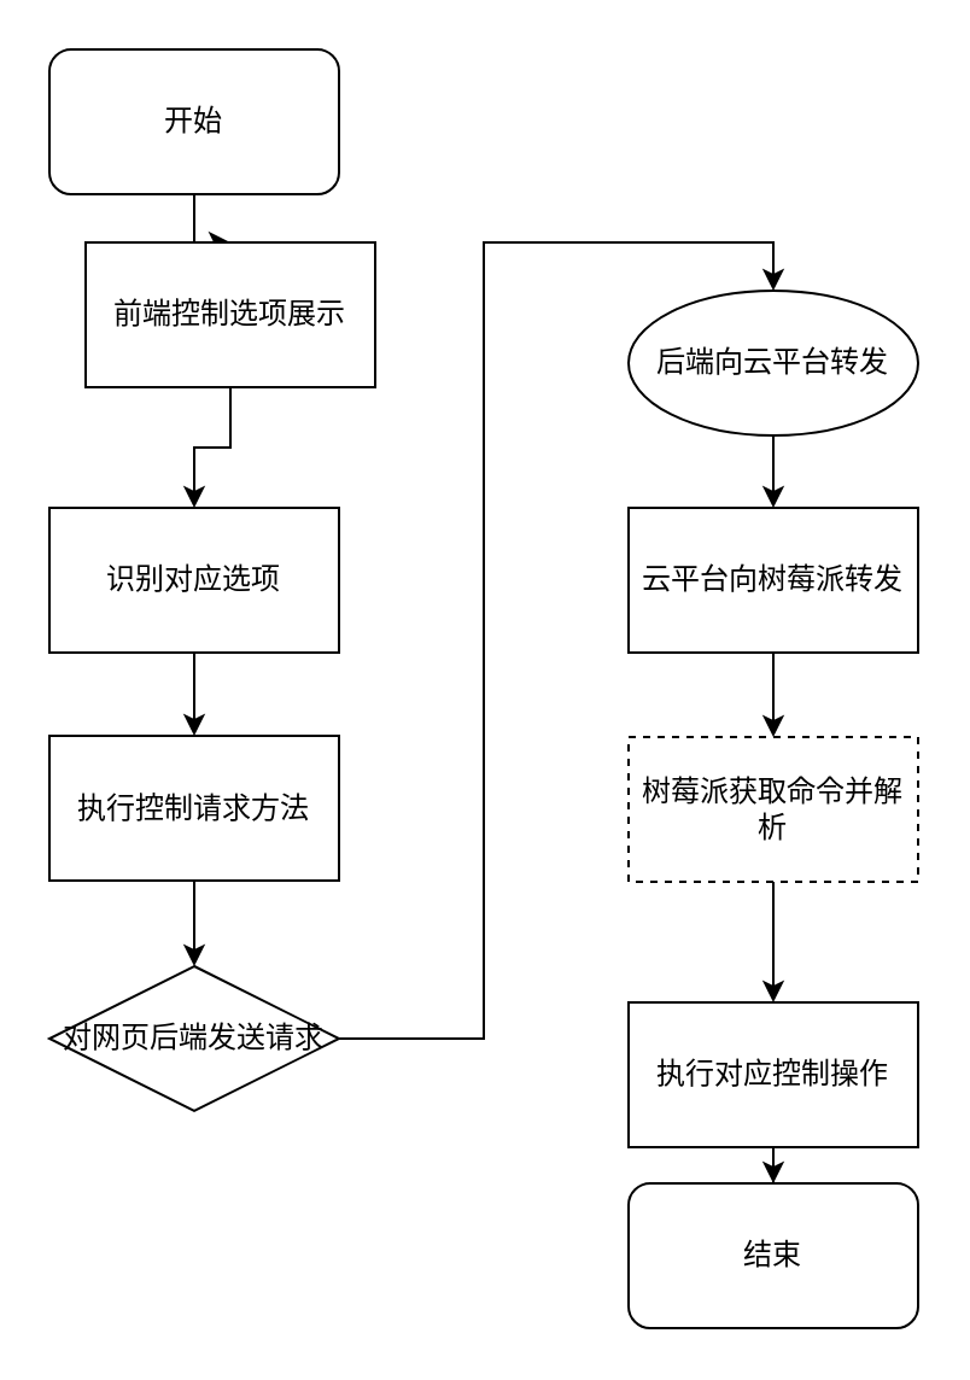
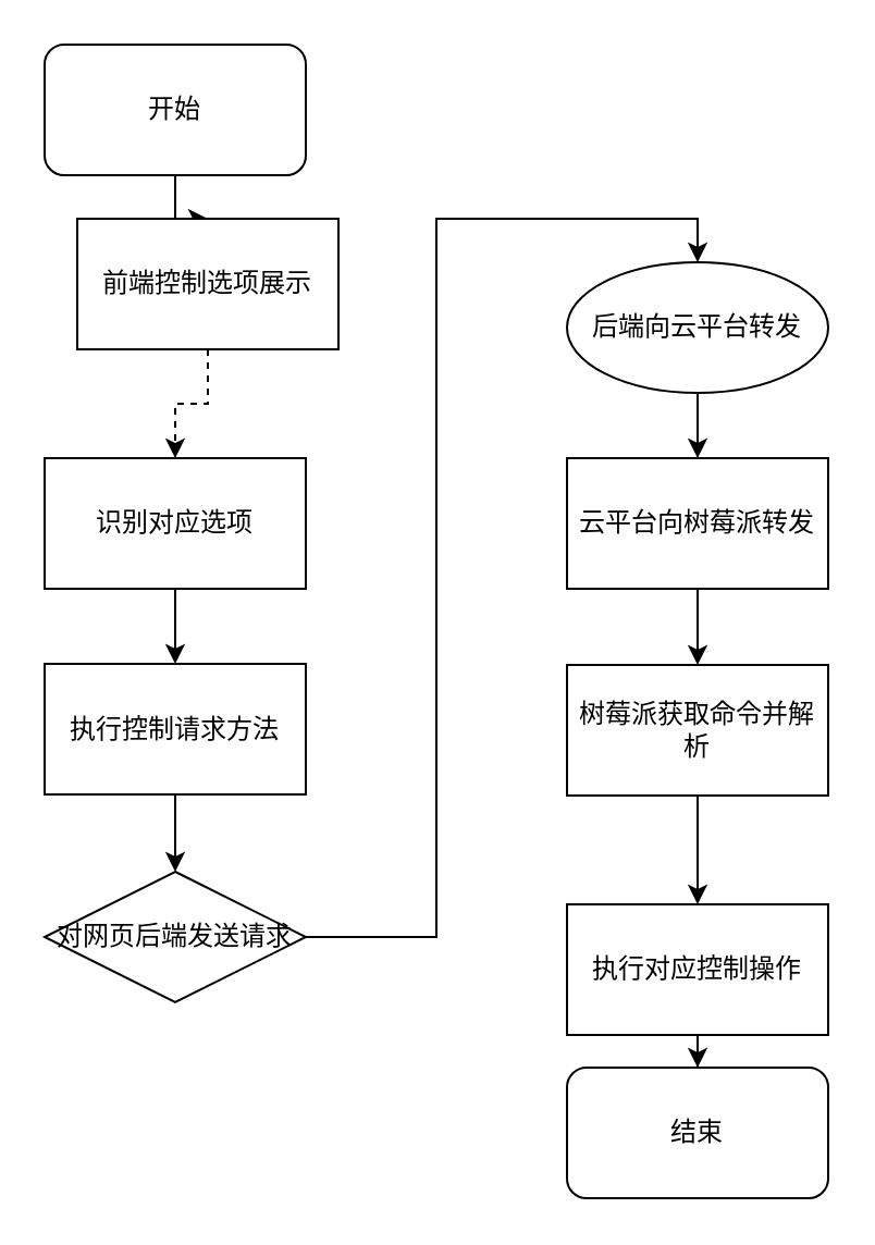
- <mxCell id="4" style="edgeStyle=orthogonalEdgeStyle;rounded=0;orthogonalLoop=1;jettySize=auto;html=1;exitX=0.5;exitY=1;exitDx=0;exitDy=0;" edge="1" parent="1" source="5" target="7"><mxGeometry relative="1" as="geometry"><mxPoint x="80" y="230" as="targetPoint" /></mxGeometry></mxCell>
+ <mxCell id="4" style="edgeStyle=orthogonalEdgeStyle;rounded=0;orthogonalLoop=1;jettySize=auto;html=1;exitX=0.5;exitY=1;exitDx=0;exitDy=0;dashed=1;" edge="1" parent="1" source="5" target="7"><mxGeometry relative="1" as="geometry"><mxPoint x="80" y="230" as="targetPoint" /></mxGeometry></mxCell>
- <mxCell id="17" value="树莓派获取命令并解析" style="rounded=0;whiteSpace=wrap;html=1;dashed=1;" vertex="1" parent="1"><mxGeometry x="260" y="305" width="120" height="60" as="geometry" /></mxCell>
+ <mxCell id="17" value="树莓派获取命令并解析" style="rounded=0;whiteSpace=wrap;html=1;" vertex="1" parent="1"><mxGeometry x="260" y="305" width="120" height="60" as="geometry" /></mxCell>
